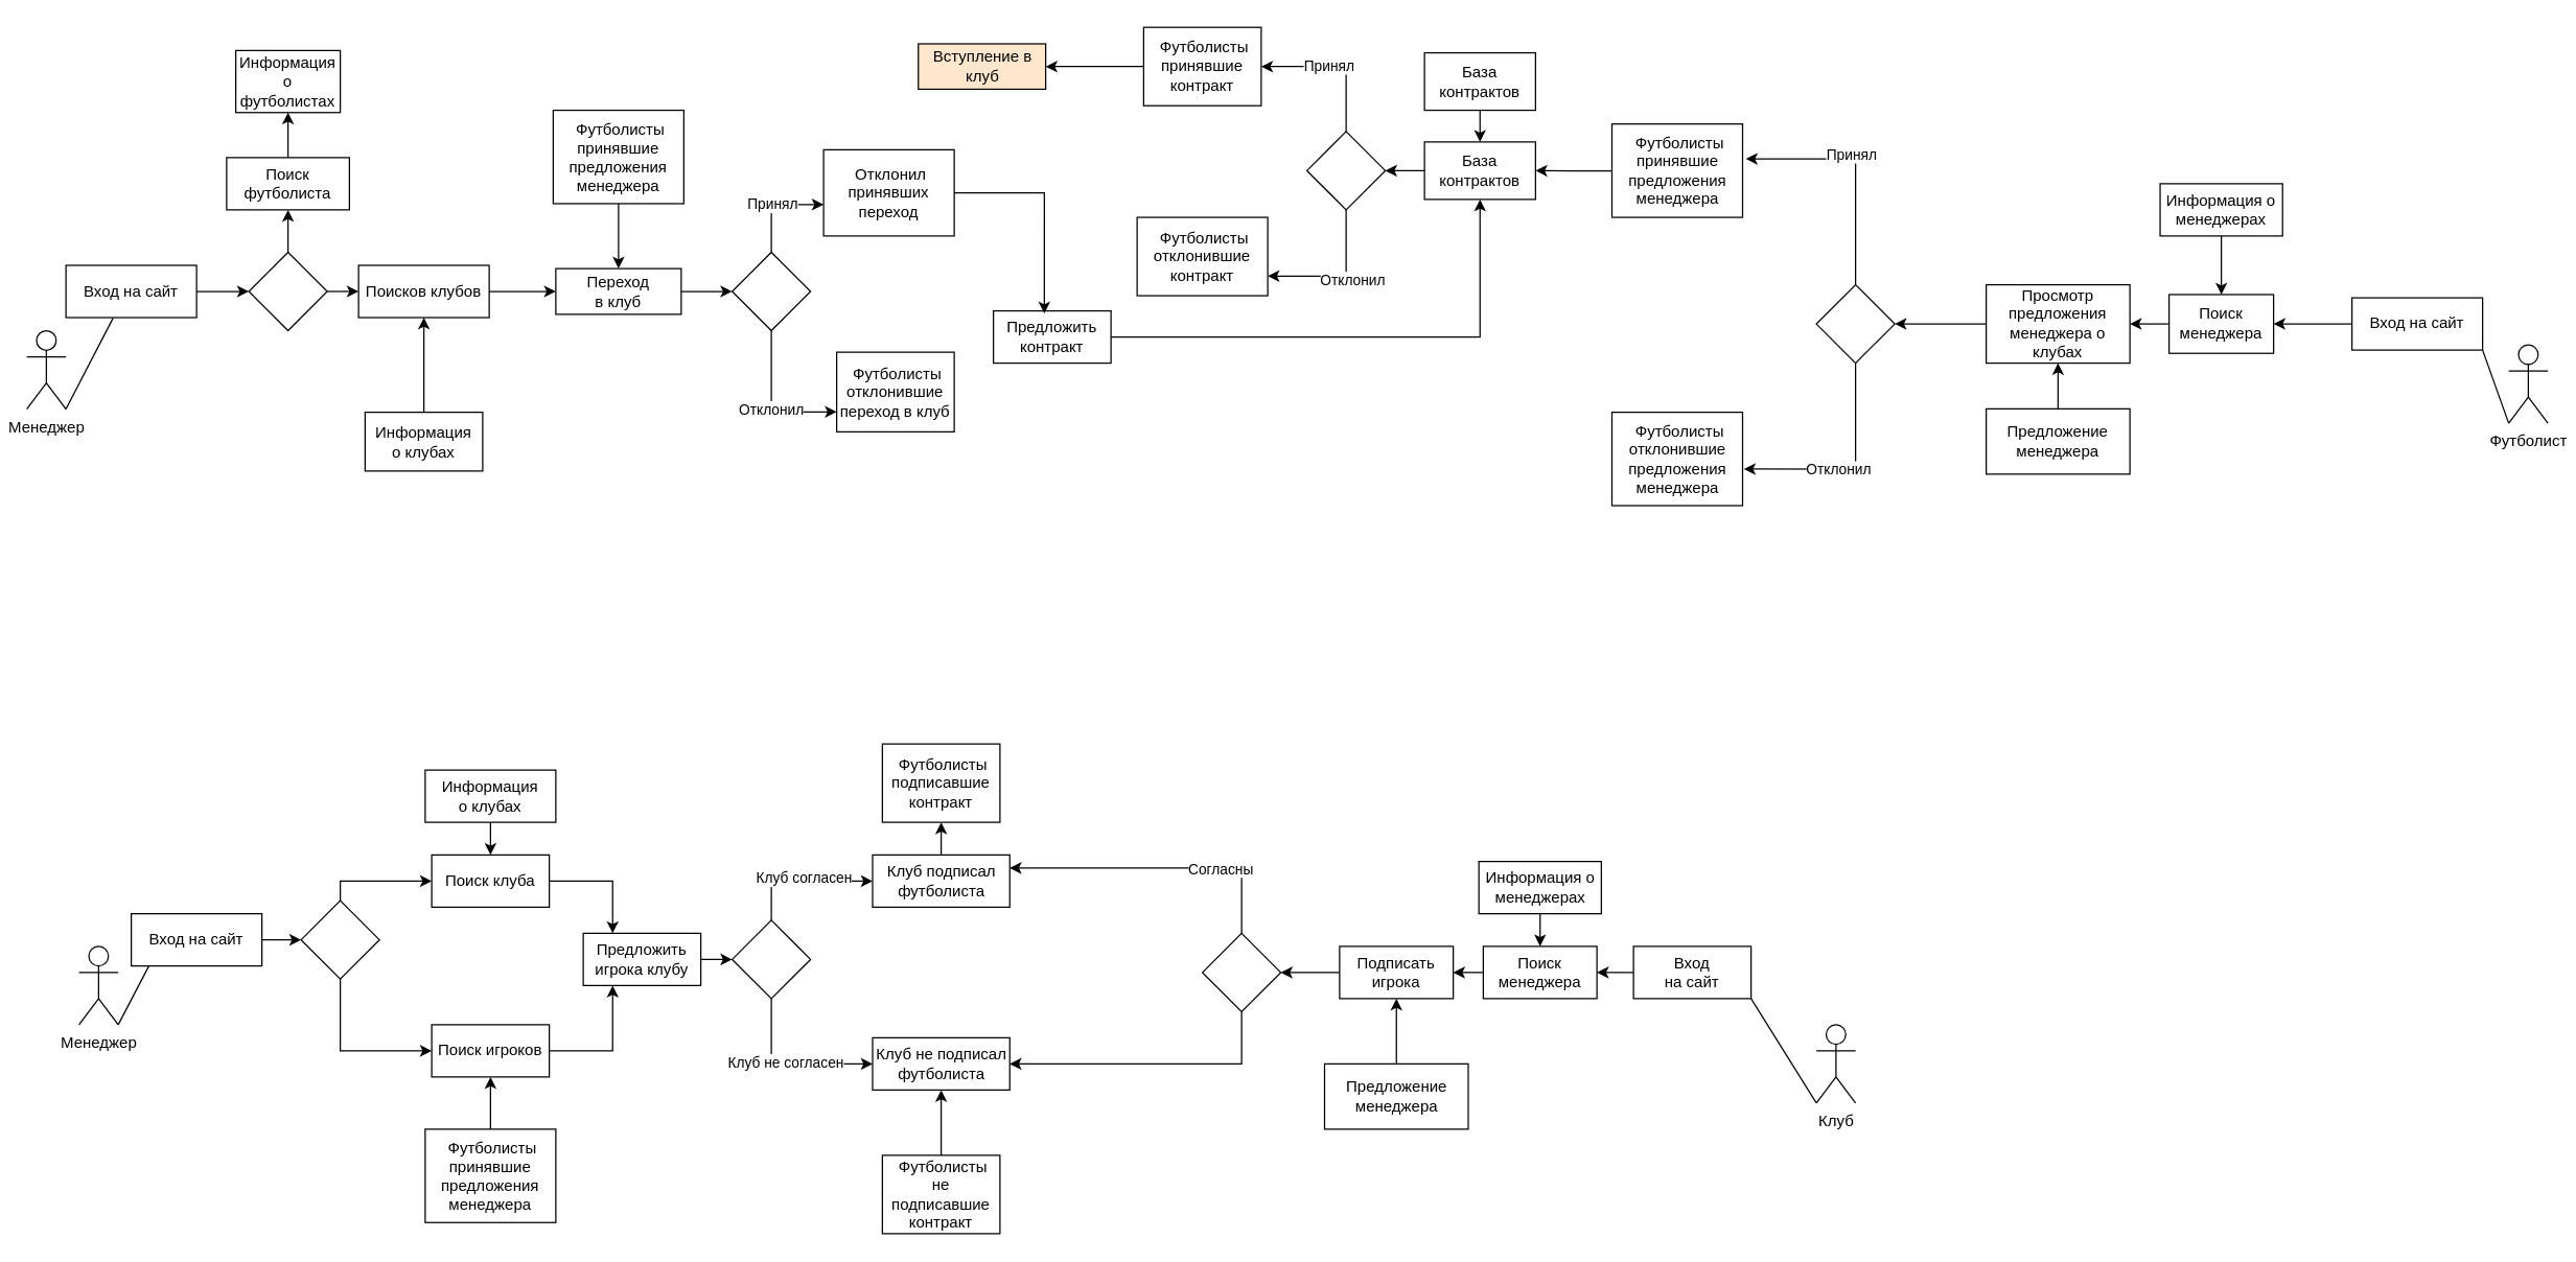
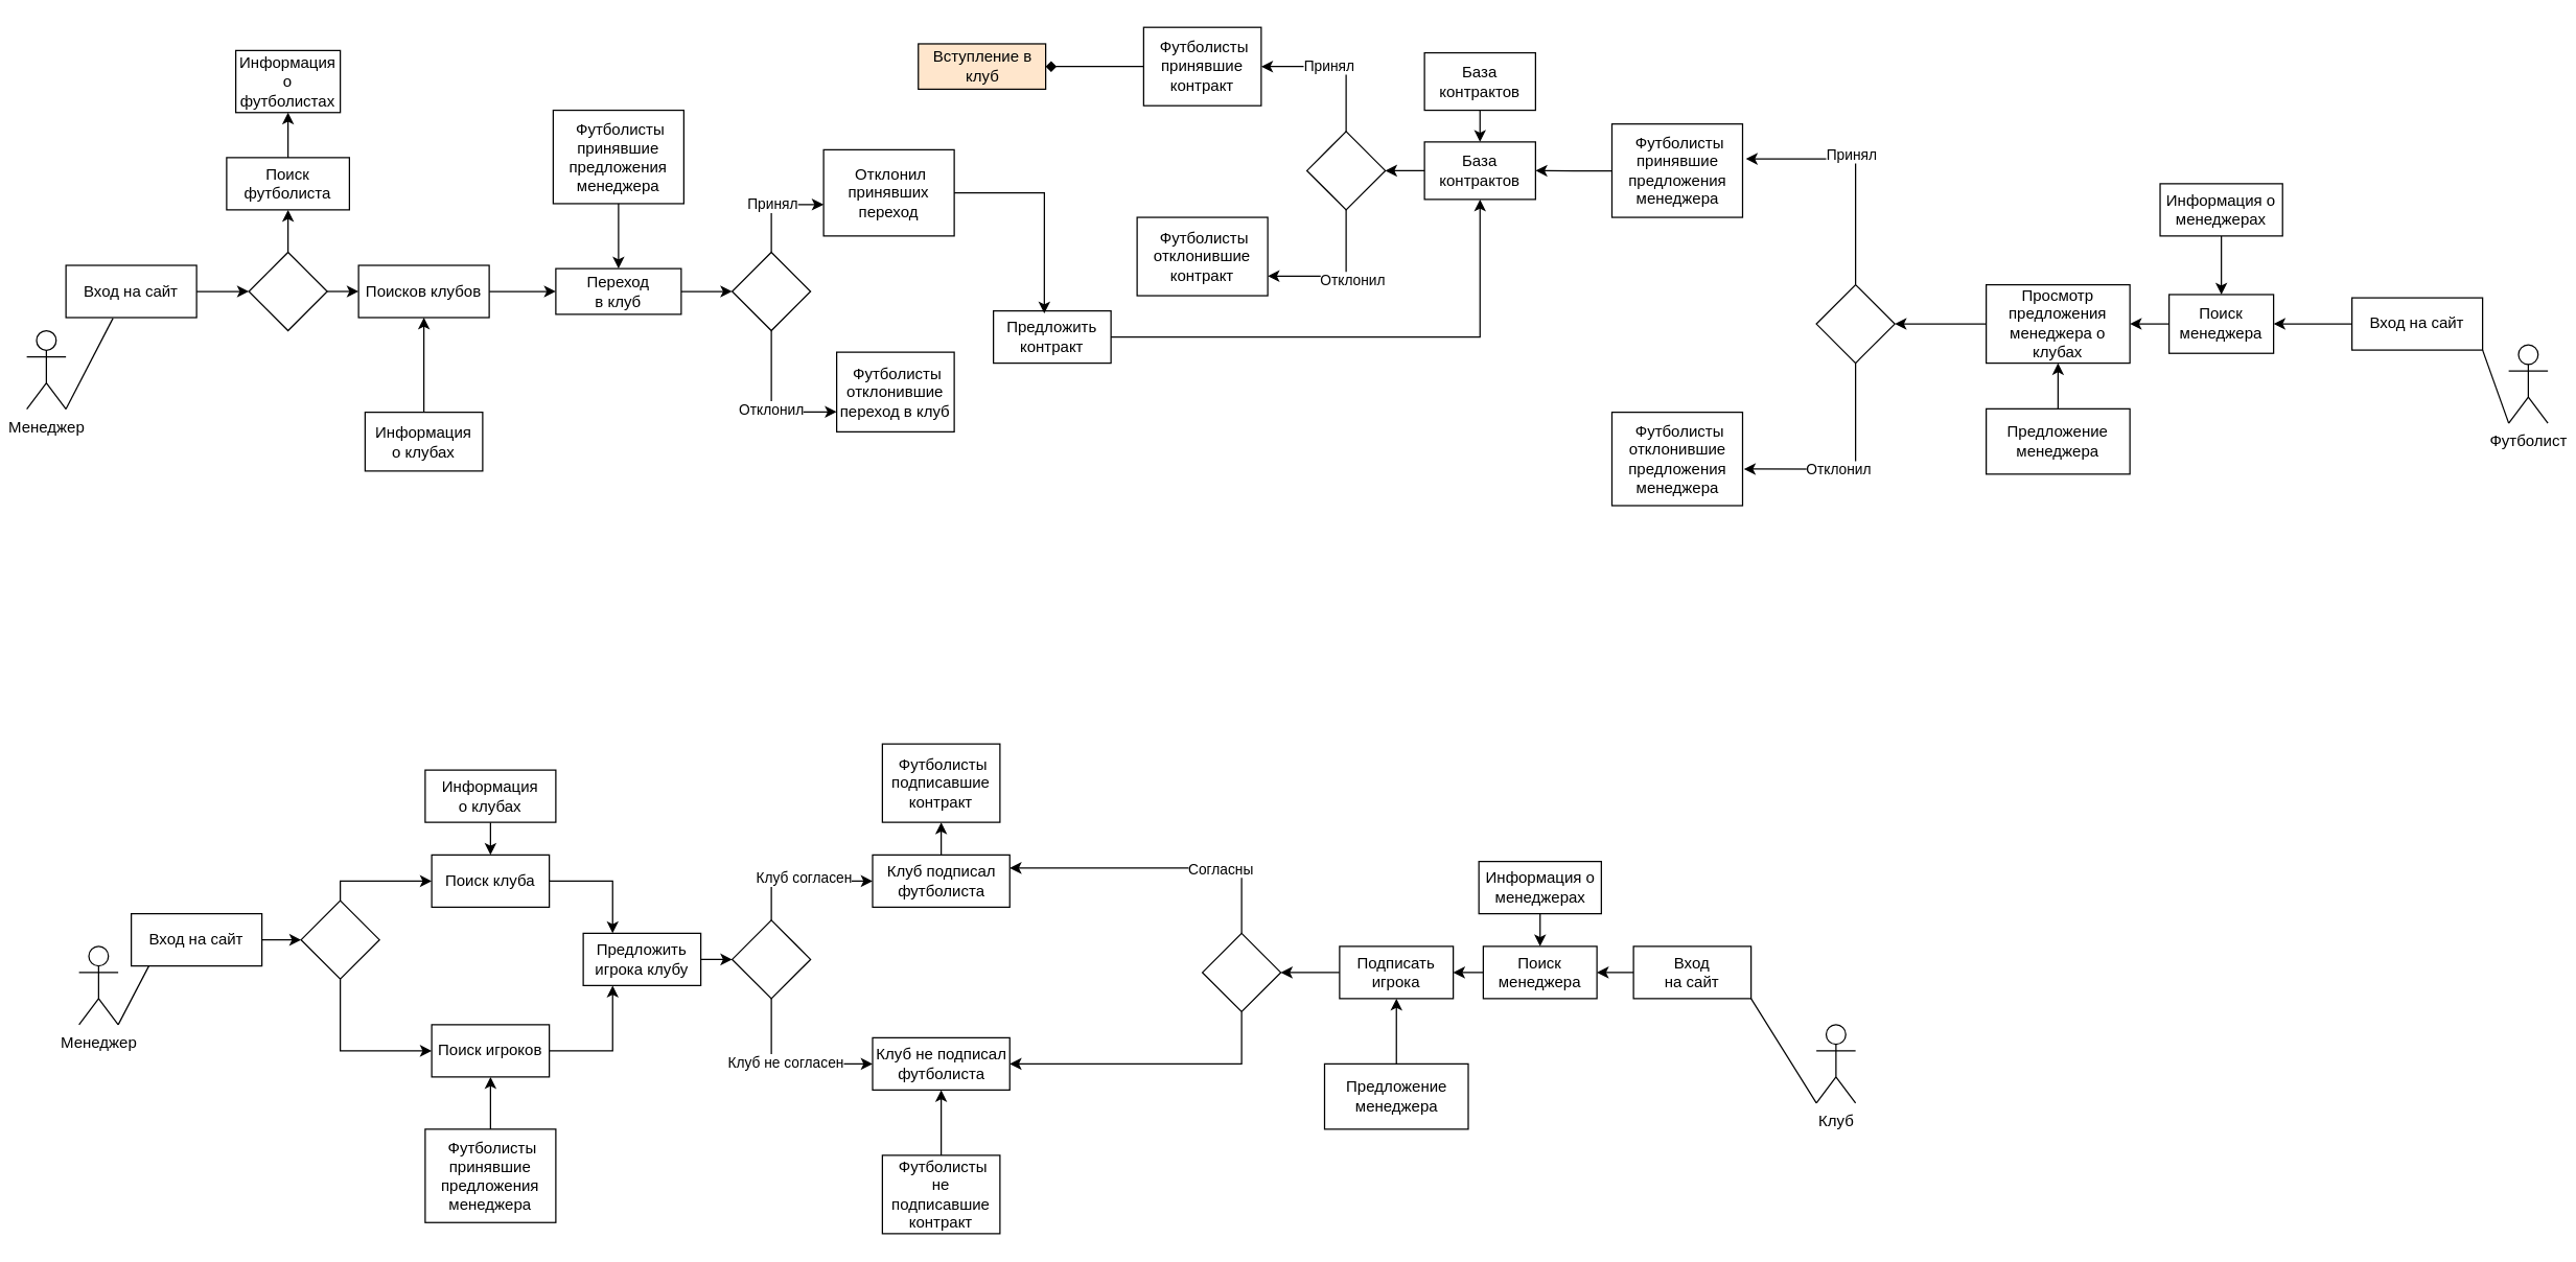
- <mxCell id="59" value="" style="endArrow=classic;html=1;rounded=0;entryX=1;entryY=0.5;entryDx=0;entryDy=0;exitX=0;exitY=0.5;exitDx=0;exitDy=0;" parent="1" source="58" target="21" edge="1"><mxGeometry width="50" height="50" relative="1" as="geometry"><mxPoint x="850" y="124" as="sourcePoint" /><mxPoint x="900" y="74" as="targetPoint" /></mxGeometry></mxCell>
+ <mxCell id="59" value="" style="endArrow=diamond;html=1;rounded=0;entryX=1;entryY=0.5;entryDx=0;entryDy=0;exitX=0;exitY=0.5;exitDx=0;exitDy=0;" parent="1" source="58" target="21" edge="1"><mxGeometry width="50" height="50" relative="1" as="geometry"><mxPoint x="850" y="124" as="sourcePoint" /><mxPoint x="900" y="74" as="targetPoint" /></mxGeometry></mxCell>
